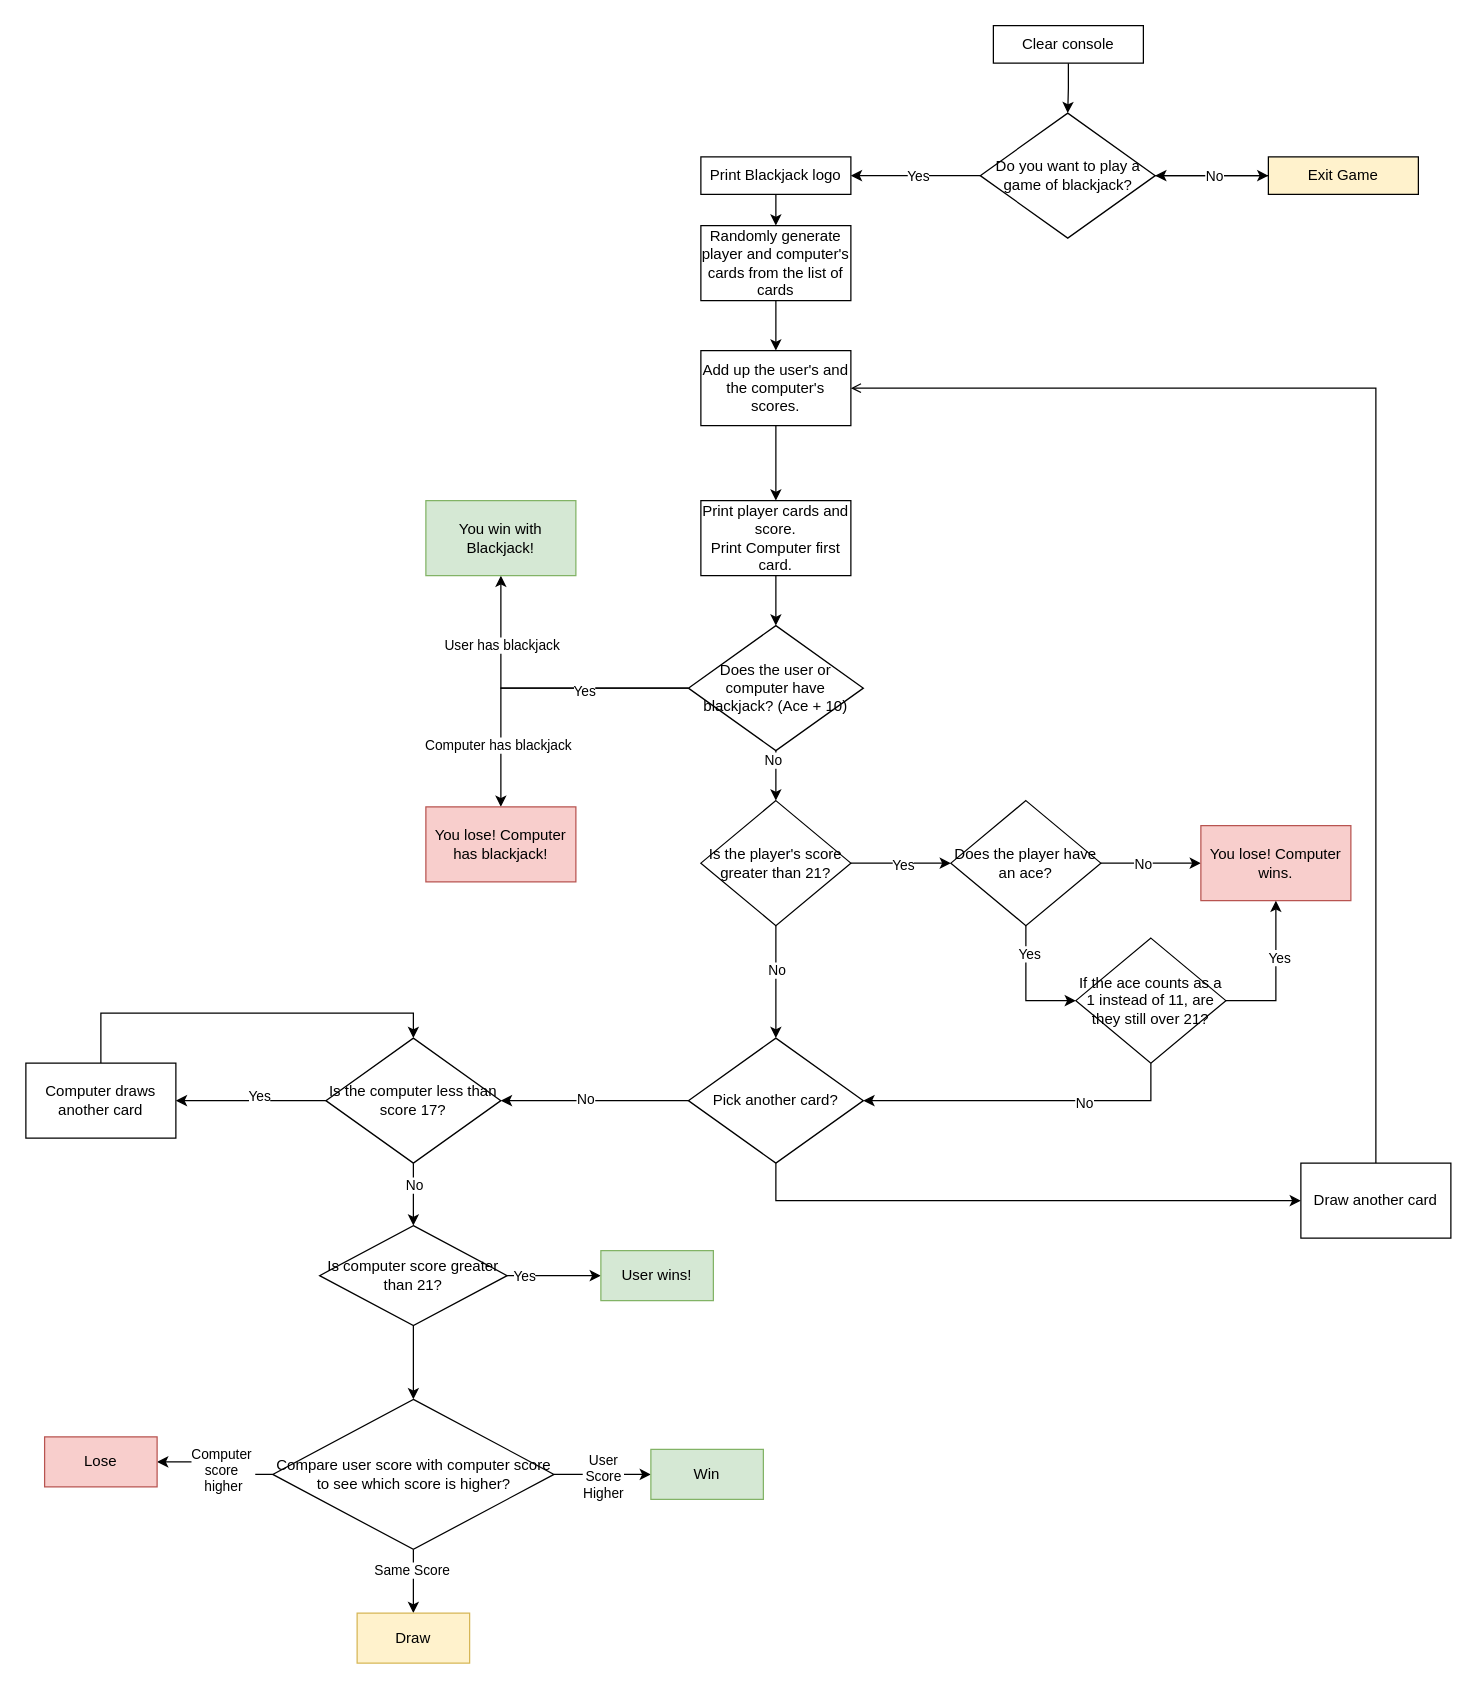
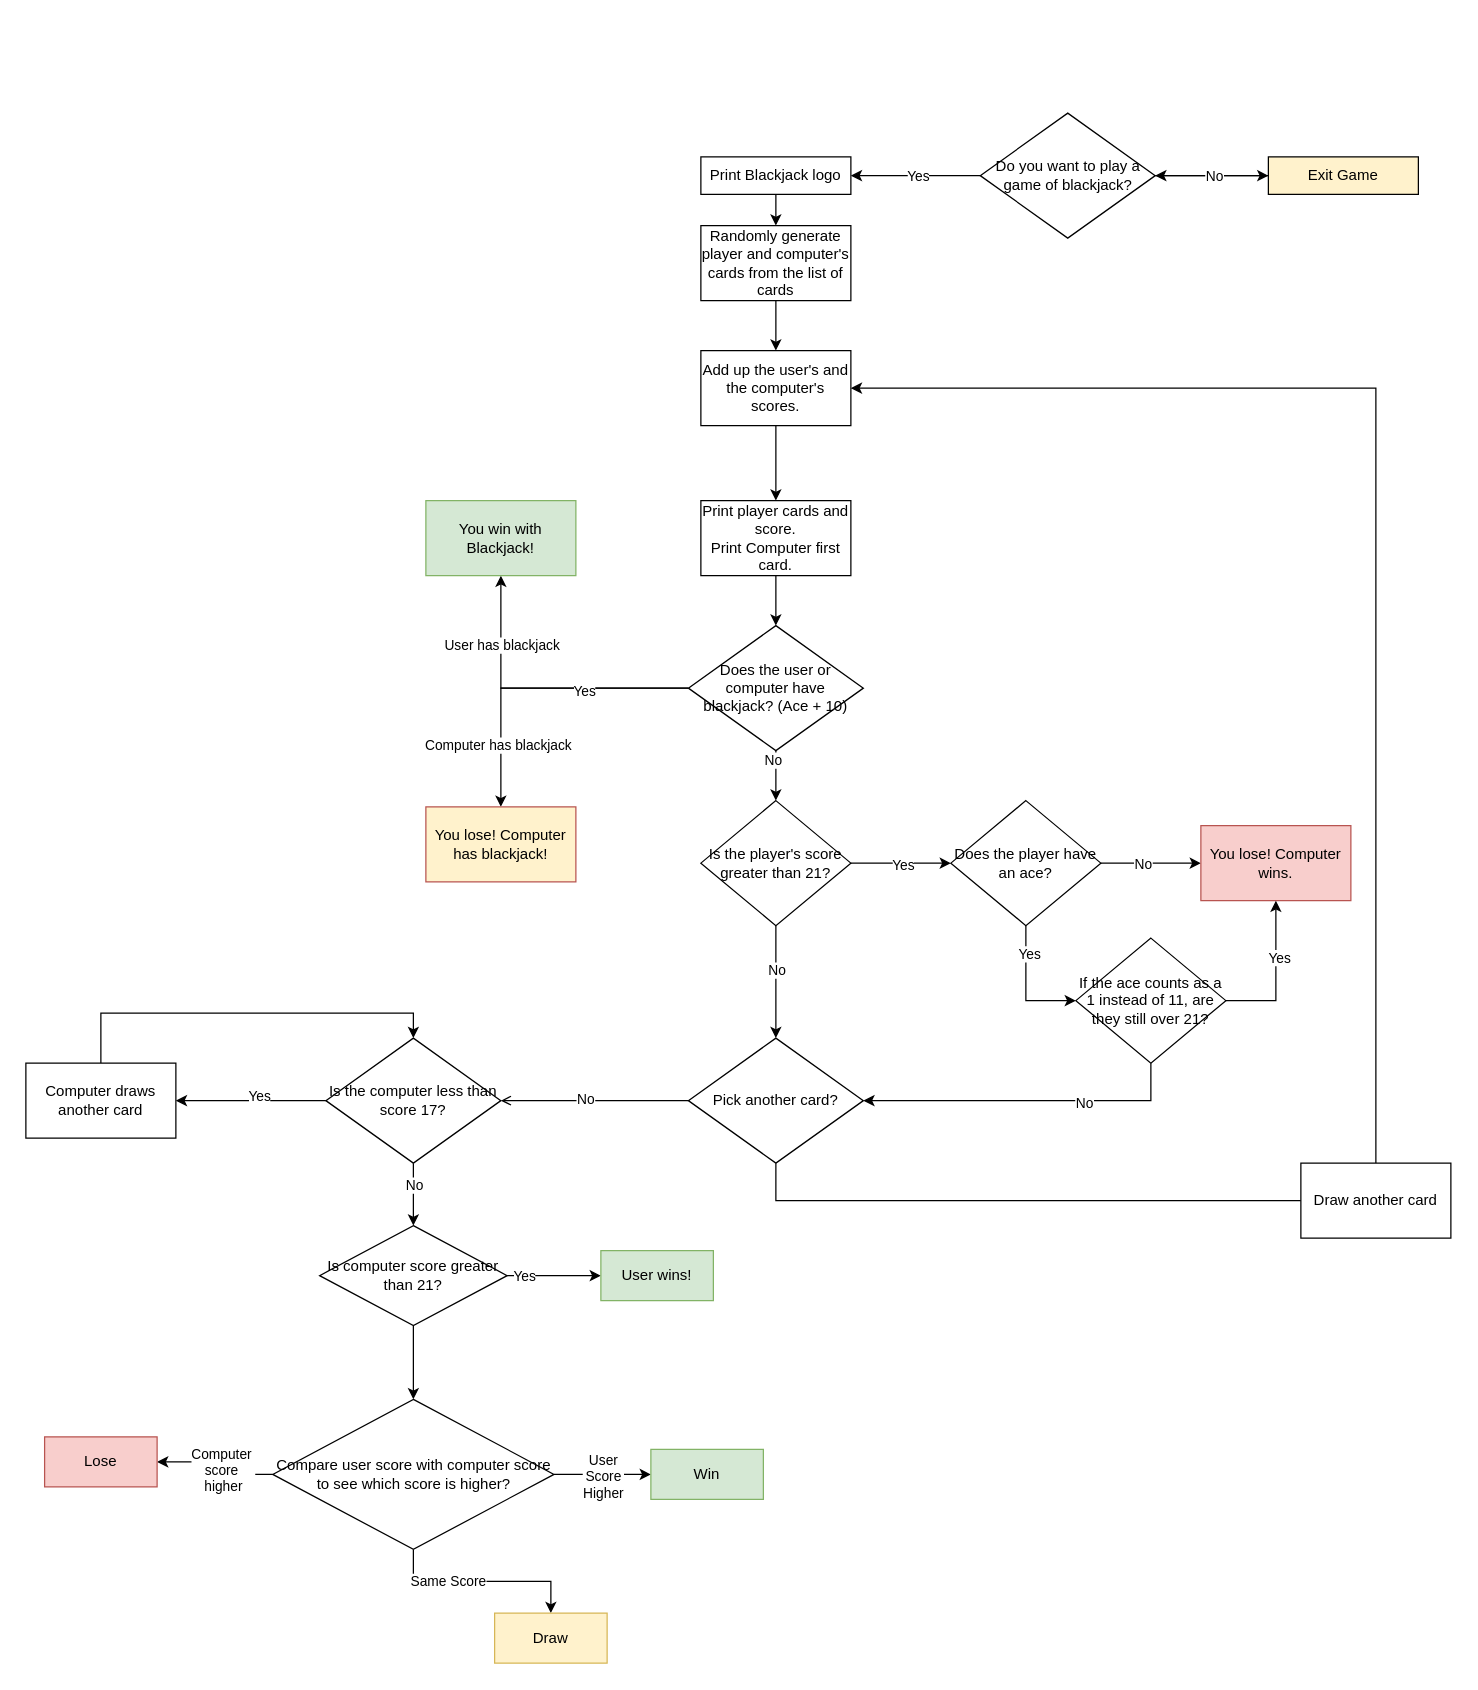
- <mxCell id="3" value="Clear console" style="rounded=0;whiteSpace=wrap;html=1;" parent="1" vertex="1"><mxGeometry x="794" y="20" width="120" height="30" as="geometry" /></mxCell>
- <mxCell id="2" value="" style="edgeStyle=orthogonalEdgeStyle;rounded=0;orthogonalLoop=1;jettySize=auto;html=1;" parent="1" source="3" target="7" edge="1"><mxGeometry relative="1" as="geometry" /></mxCell>
- <mxCell id="56" style="edgeStyle=orthogonalEdgeStyle;rounded=0;orthogonalLoop=1;jettySize=auto;html=1;exitX=0.5;exitY=0;exitDx=0;exitDy=0;entryX=1;entryY=0.5;entryDx=0;entryDy=0;endArrow=open;" parent="1" source="57" target="55" edge="1"><mxGeometry relative="1" as="geometry" /></mxCell>
+ <mxCell id="56" style="edgeStyle=orthogonalEdgeStyle;rounded=0;orthogonalLoop=1;jettySize=auto;html=1;exitX=0.5;exitY=0;exitDx=0;exitDy=0;entryX=1;entryY=0.5;entryDx=0;entryDy=0;" parent="1" source="57" target="55" edge="1"><mxGeometry relative="1" as="geometry" /></mxCell>
- <mxCell id="45" value="You lose! Computer has blackjack!" style="whiteSpace=wrap;html=1;rounded=0;fillColor=#f8cecc;strokeColor=#b85450;" parent="1" vertex="1"><mxGeometry x="340" y="645" width="120" height="60" as="geometry" /></mxCell>
+ <mxCell id="45" value="You lose! Computer has blackjack!" style="whiteSpace=wrap;html=1;rounded=0;fillColor=#fff2cc;strokeColor=#b85450;" parent="1" vertex="1"><mxGeometry x="340" y="645" width="120" height="60" as="geometry" /></mxCell>
- <mxCell id="15" value="" style="edgeStyle=orthogonalEdgeStyle;rounded=0;orthogonalLoop=1;jettySize=auto;html=1;" parent="1" source="18" target="23" edge="1"><mxGeometry relative="1" as="geometry"><mxPoint x="470" y="880" as="targetPoint" /><Array as="points"><mxPoint y="880" x="440" /><mxPoint y="880" x="440" /></Array></mxGeometry></mxCell>
+ <mxCell id="15" value="" style="edgeStyle=orthogonalEdgeStyle;rounded=0;orthogonalLoop=1;jettySize=auto;html=1;endArrow=open;" parent="1" source="18" target="23" edge="1"><mxGeometry relative="1" as="geometry"><mxPoint x="470" y="880" as="targetPoint" /><Array as="points"><mxPoint y="880" x="440" /><mxPoint y="880" x="440" /></Array></mxGeometry></mxCell>
- <mxCell id="17" style="edgeStyle=orthogonalEdgeStyle;rounded=0;orthogonalLoop=1;jettySize=auto;html=1;exitX=0.5;exitY=1;exitDx=0;exitDy=0;entryX=0;entryY=0.5;entryDx=0;entryDy=0;" parent="1" source="18" target="57" edge="1"><mxGeometry relative="1" as="geometry" /></mxCell>
+ <mxCell id="17" style="edgeStyle=orthogonalEdgeStyle;rounded=0;orthogonalLoop=1;jettySize=auto;html=1;exitX=0.5;exitY=1;exitDx=0;exitDy=0;entryX=0;entryY=0.5;entryDx=0;entryDy=0;endArrow=none;" parent="1" source="18" target="57" edge="1"><mxGeometry relative="1" as="geometry" /></mxCell>
- <mxCell id="71" value="Draw" style="whiteSpace=wrap;html=1;rounded=0;fillColor=#fff2cc;strokeColor=#d6b656;" parent="1" vertex="1"><mxGeometry x="284.995" y="1290" width="90" height="40" as="geometry" /></mxCell>
+ <mxCell id="71" value="Draw" style="whiteSpace=wrap;html=1;rounded=0;fillColor=#fff2cc;strokeColor=#d6b656;" parent="1" vertex="1"><mxGeometry x="394.995" y="1290" width="90" height="40" as="geometry" /></mxCell>
